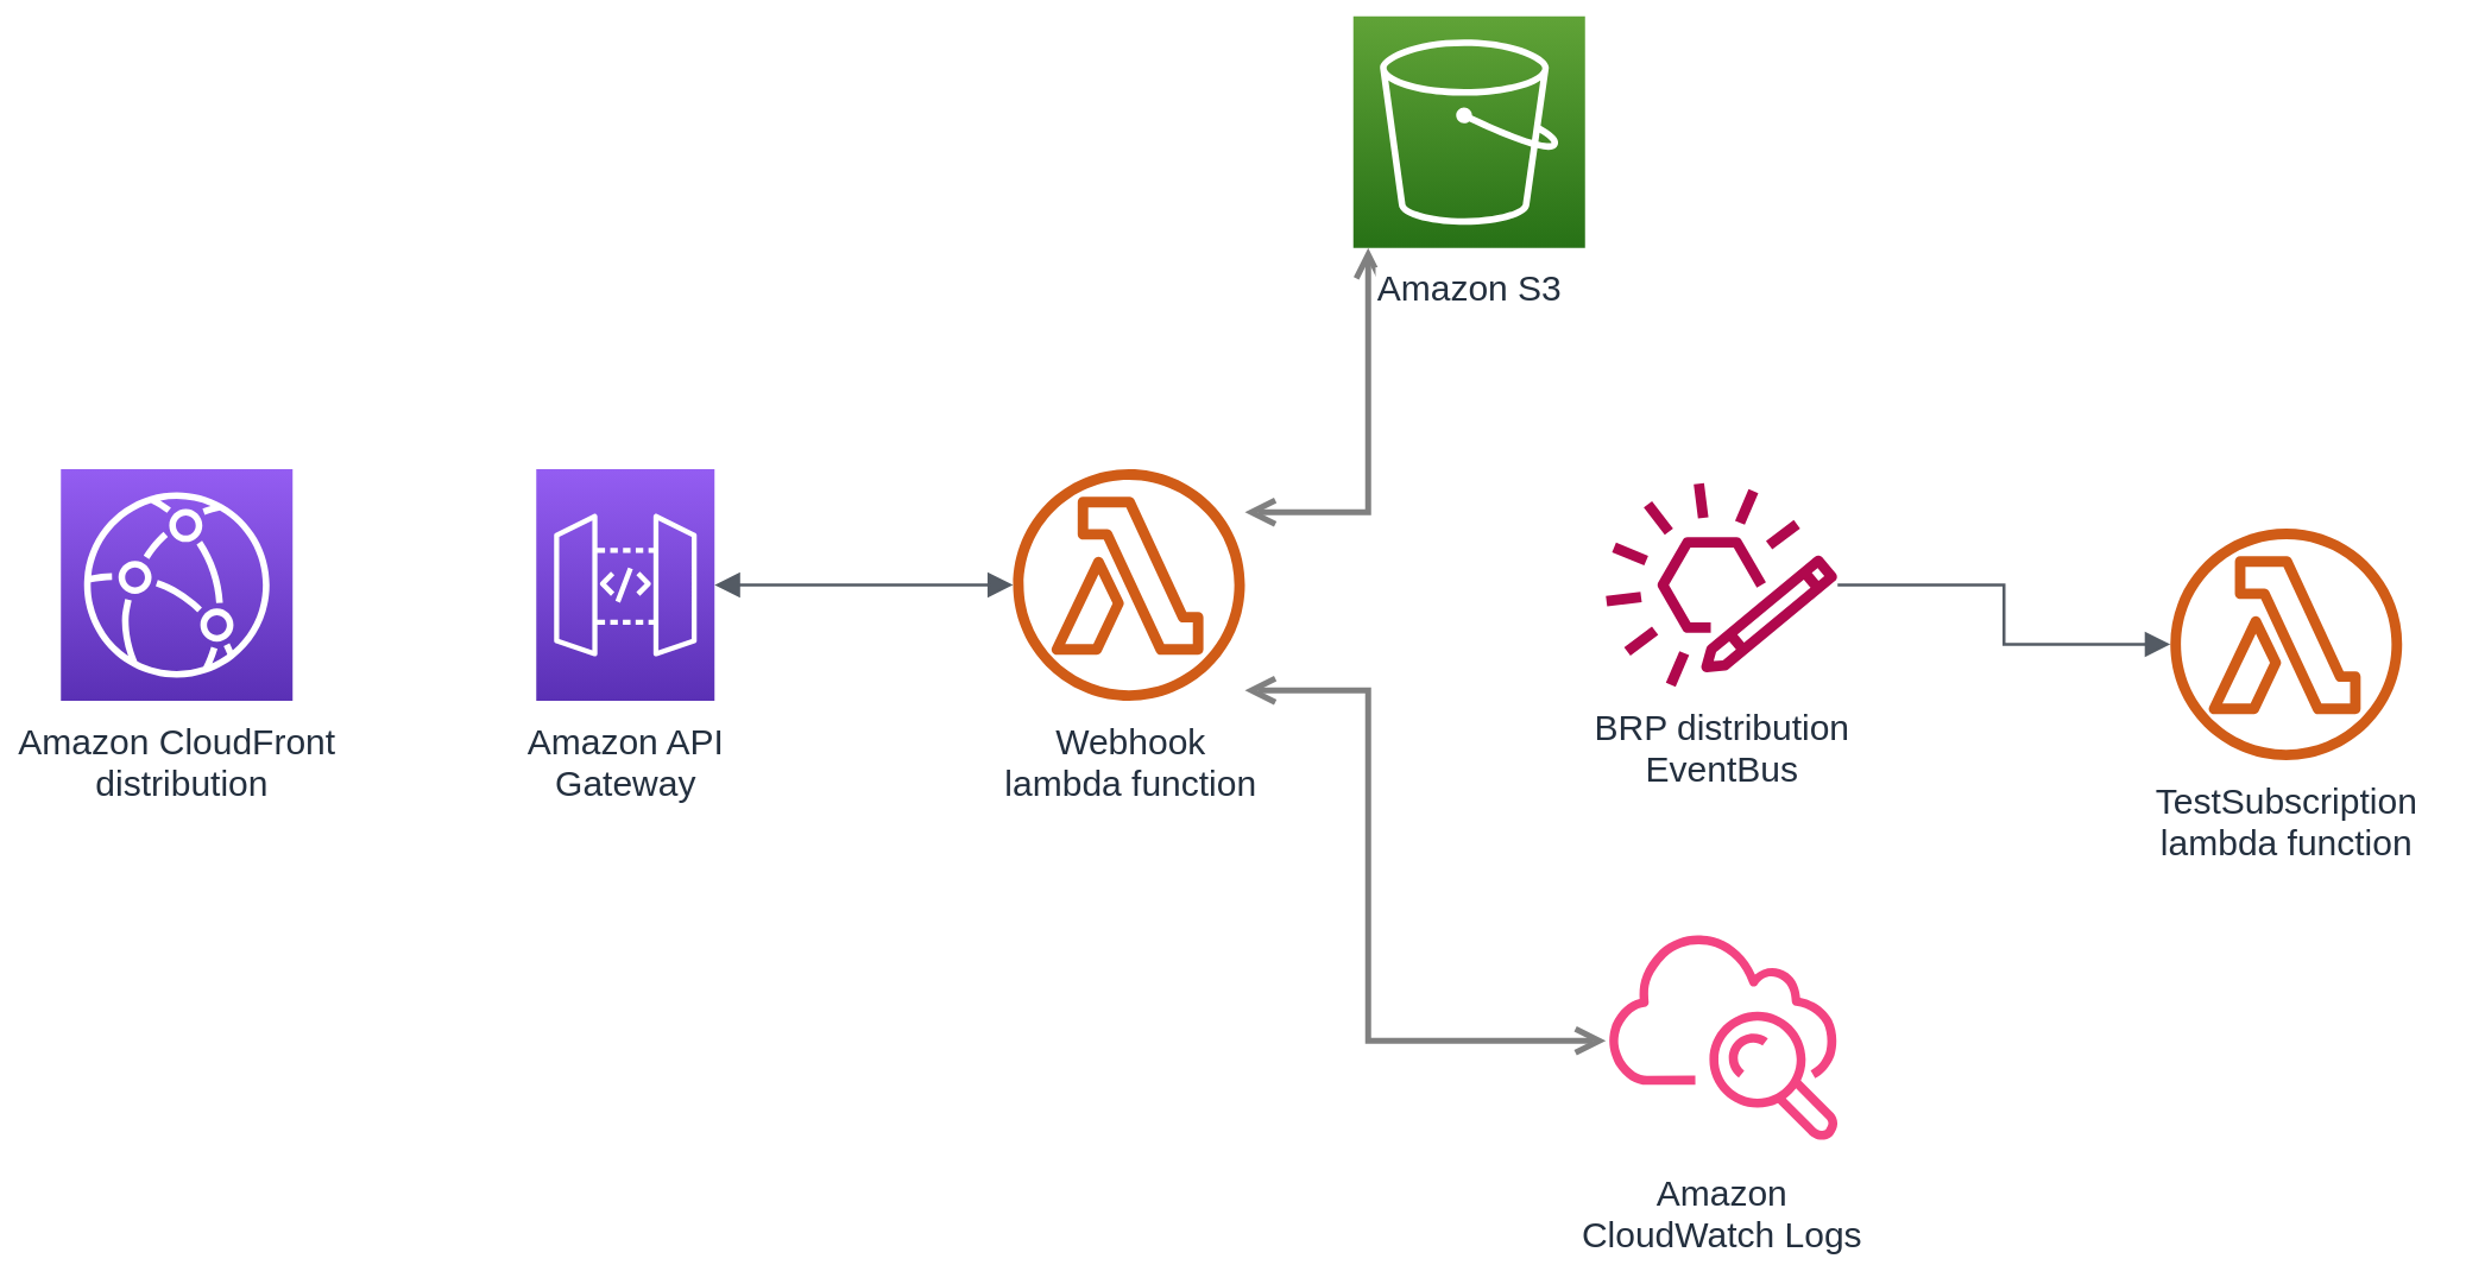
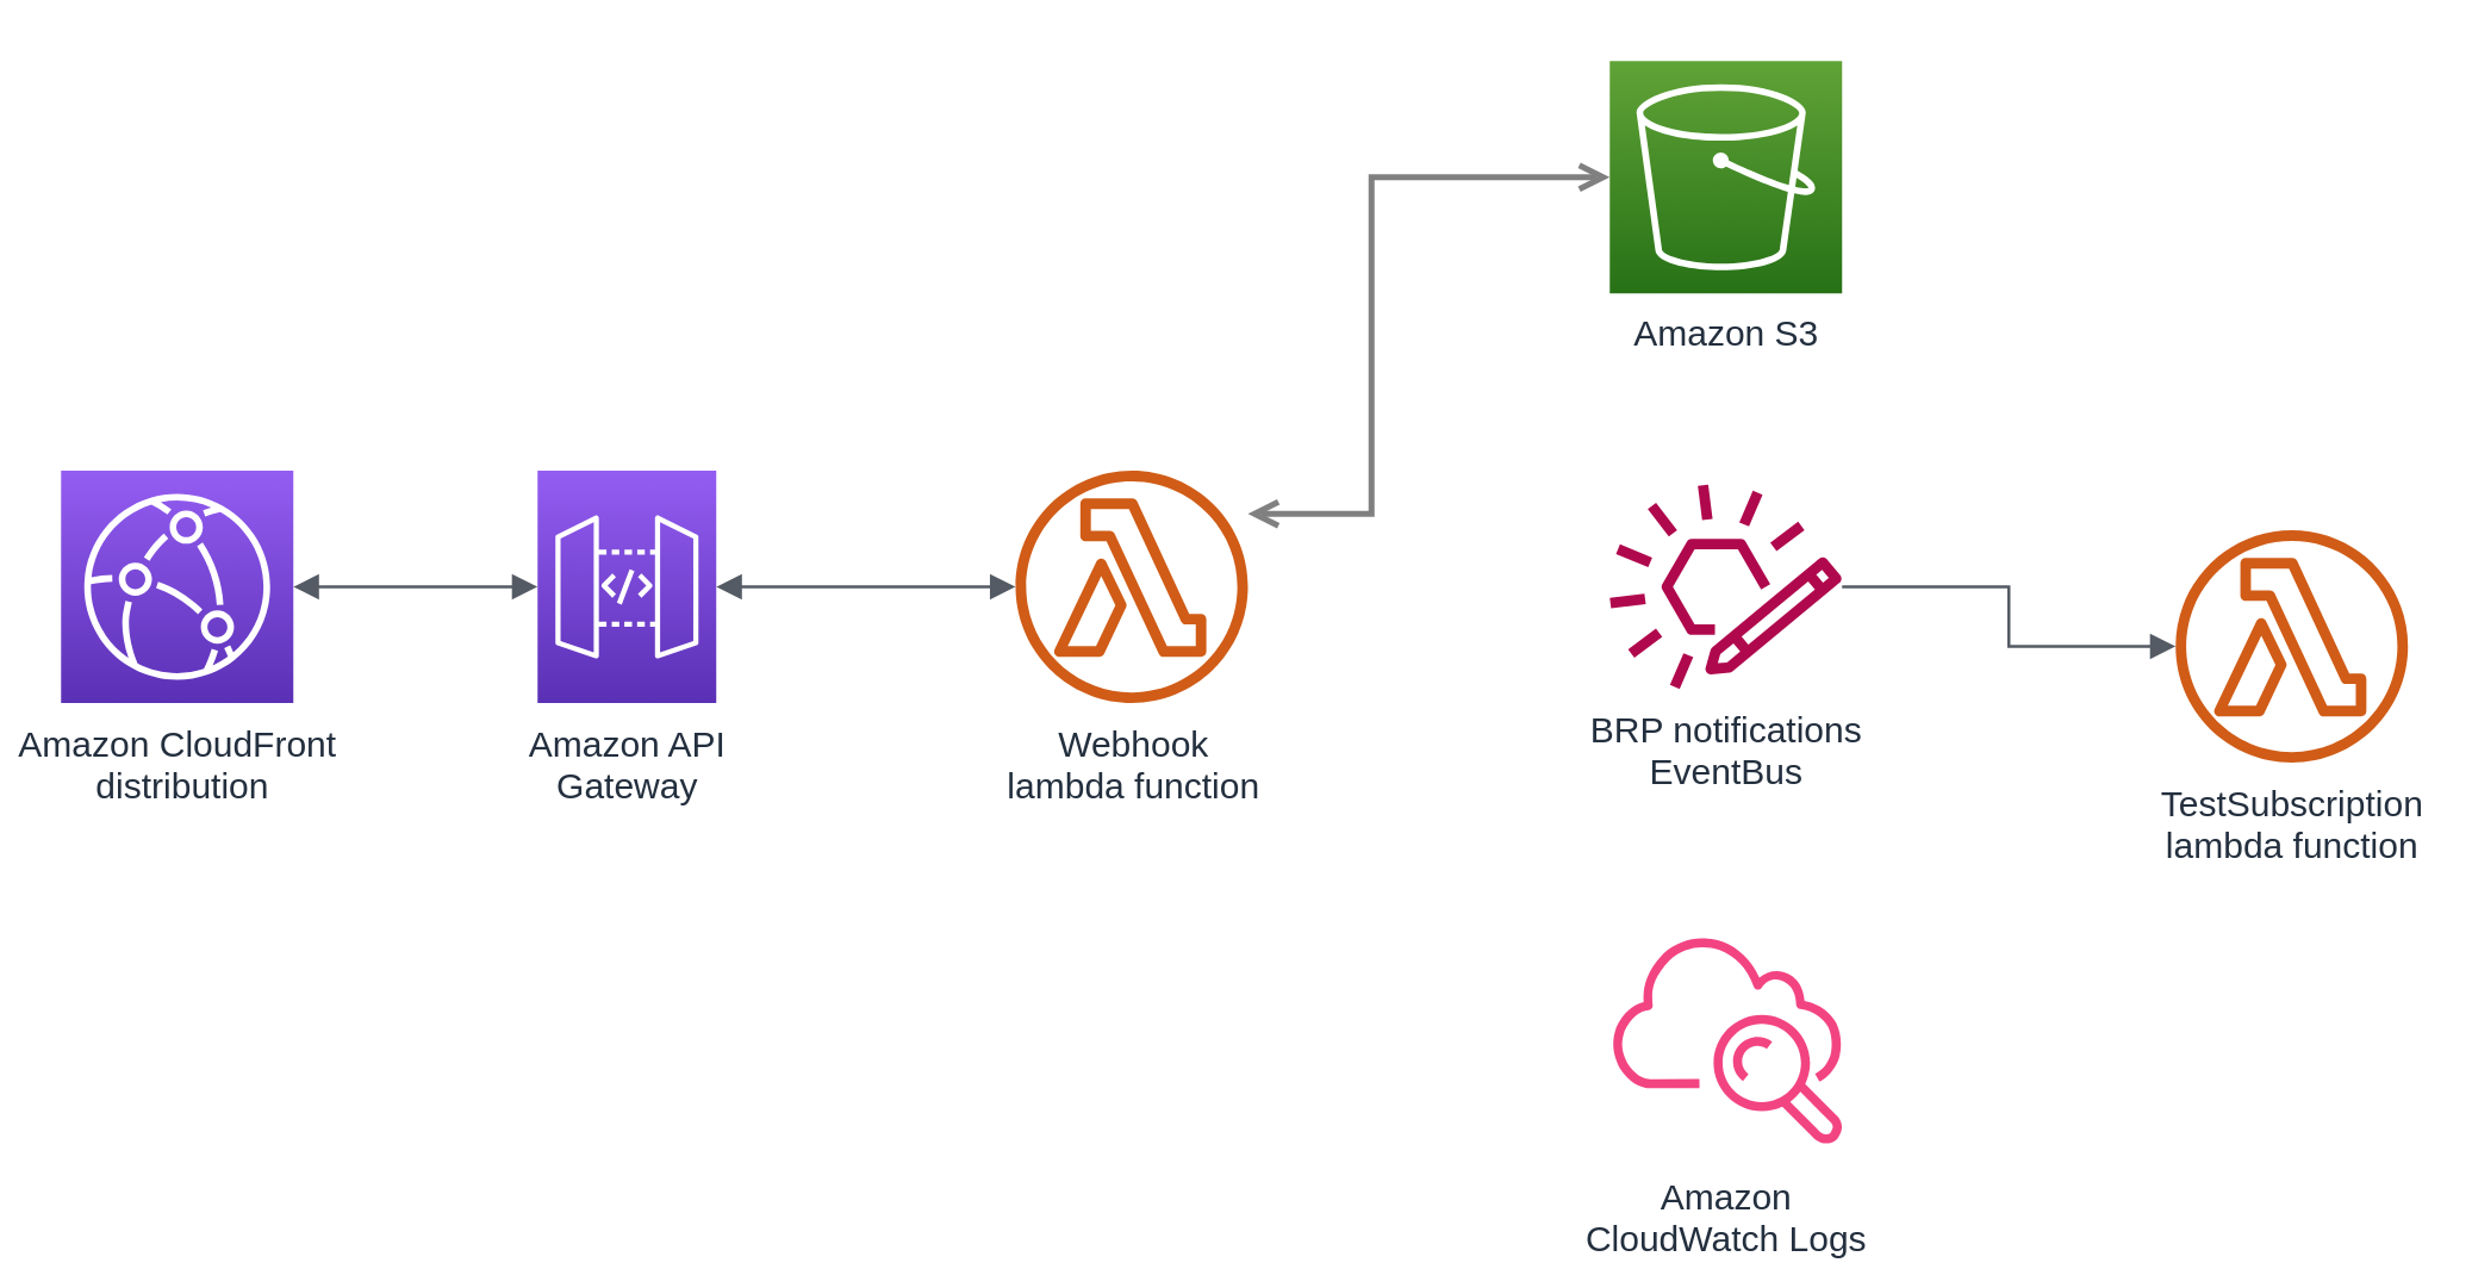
- <mxCell id="6" value="Amazon S3" style="outlineConnect=0;fontColor=#232F3E;gradientColor=#60A337;gradientDirection=north;fillColor=#277116;strokeColor=#ffffff;dashed=0;verticalLabelPosition=bottom;verticalAlign=top;align=center;html=1;fontSize=12;fontStyle=0;aspect=fixed;shape=mxgraph.aws4.resourceIcon;resIcon=mxgraph.aws4.s3;labelBackgroundColor=#ffffff;" parent="1" vertex="1"><mxGeometry x="455" y="5" width="78" height="78" as="geometry" /></mxCell>
+ <mxCell id="6" value="Amazon S3" style="outlineConnect=0;fontColor=#232F3E;gradientColor=#60A337;gradientDirection=north;fillColor=#277116;strokeColor=#ffffff;dashed=0;verticalLabelPosition=bottom;verticalAlign=top;align=center;html=1;fontSize=12;fontStyle=0;aspect=fixed;shape=mxgraph.aws4.resourceIcon;resIcon=mxgraph.aws4.s3;labelBackgroundColor=#ffffff;" parent="1" vertex="1"><mxGeometry x="540" y="20" width="78" height="78" as="geometry" /></mxCell>
+ <mxCell id="9" value="" style="edgeStyle=orthogonalEdgeStyle;html=1;endArrow=block;elbow=vertical;startArrow=block;startFill=1;endFill=1;strokeColor=#545B64;rounded=0;exitX=1;exitY=0.5;exitDx=0;exitDy=0;exitPerimeter=0;" edge="1" parent="1" source="8" target="4"><mxGeometry width="100" relative="1" as="geometry"><mxPoint x="60" y="300" as="sourcePoint" /><mxPoint x="130" y="197" as="targetPoint" /><Array as="points" /></mxGeometry></mxCell>
- <mxCell id="11" value="&lt;div&gt;BRP distribution&lt;/div&gt;&lt;div&gt;EventBus&lt;br&gt;&lt;/div&gt;" style="sketch=0;outlineConnect=0;fontColor=#232F3E;gradientColor=none;fillColor=#B0084D;strokeColor=none;dashed=0;verticalLabelPosition=bottom;verticalAlign=top;align=center;html=1;fontSize=12;fontStyle=0;aspect=fixed;pointerEvents=1;shape=mxgraph.aws4.eventbridge_custom_event_bus_resource;" vertex="1" parent="1"><mxGeometry x="540" y="162" width="78" height="69" as="geometry" /></mxCell>
+ <mxCell id="11" value="&lt;div&gt;BRP notifications&lt;/div&gt;&lt;div&gt;EventBus&lt;br&gt;&lt;/div&gt;" style="sketch=0;outlineConnect=0;fontColor=#232F3E;gradientColor=none;fillColor=#B0084D;strokeColor=none;dashed=0;verticalLabelPosition=bottom;verticalAlign=top;align=center;html=1;fontSize=12;fontStyle=0;aspect=fixed;pointerEvents=1;shape=mxgraph.aws4.eventbridge_custom_event_bus_resource;" vertex="1" parent="1"><mxGeometry x="540" y="162" width="78" height="69" as="geometry" /></mxCell>
- <mxCell id="3" style="edgeStyle=orthogonalEdgeStyle;rounded=0;orthogonalLoop=1;jettySize=auto;html=1;startArrow=open;startFill=0;endArrow=open;endFill=0;strokeWidth=2;strokeColor=#808080;" parent="1" source="5" target="7" edge="1"><mxGeometry relative="1" as="geometry"><Array as="points"><mxPoint x="460" y="232" /><mxPoint x="460" y="350" /></Array></mxGeometry></mxCell>
